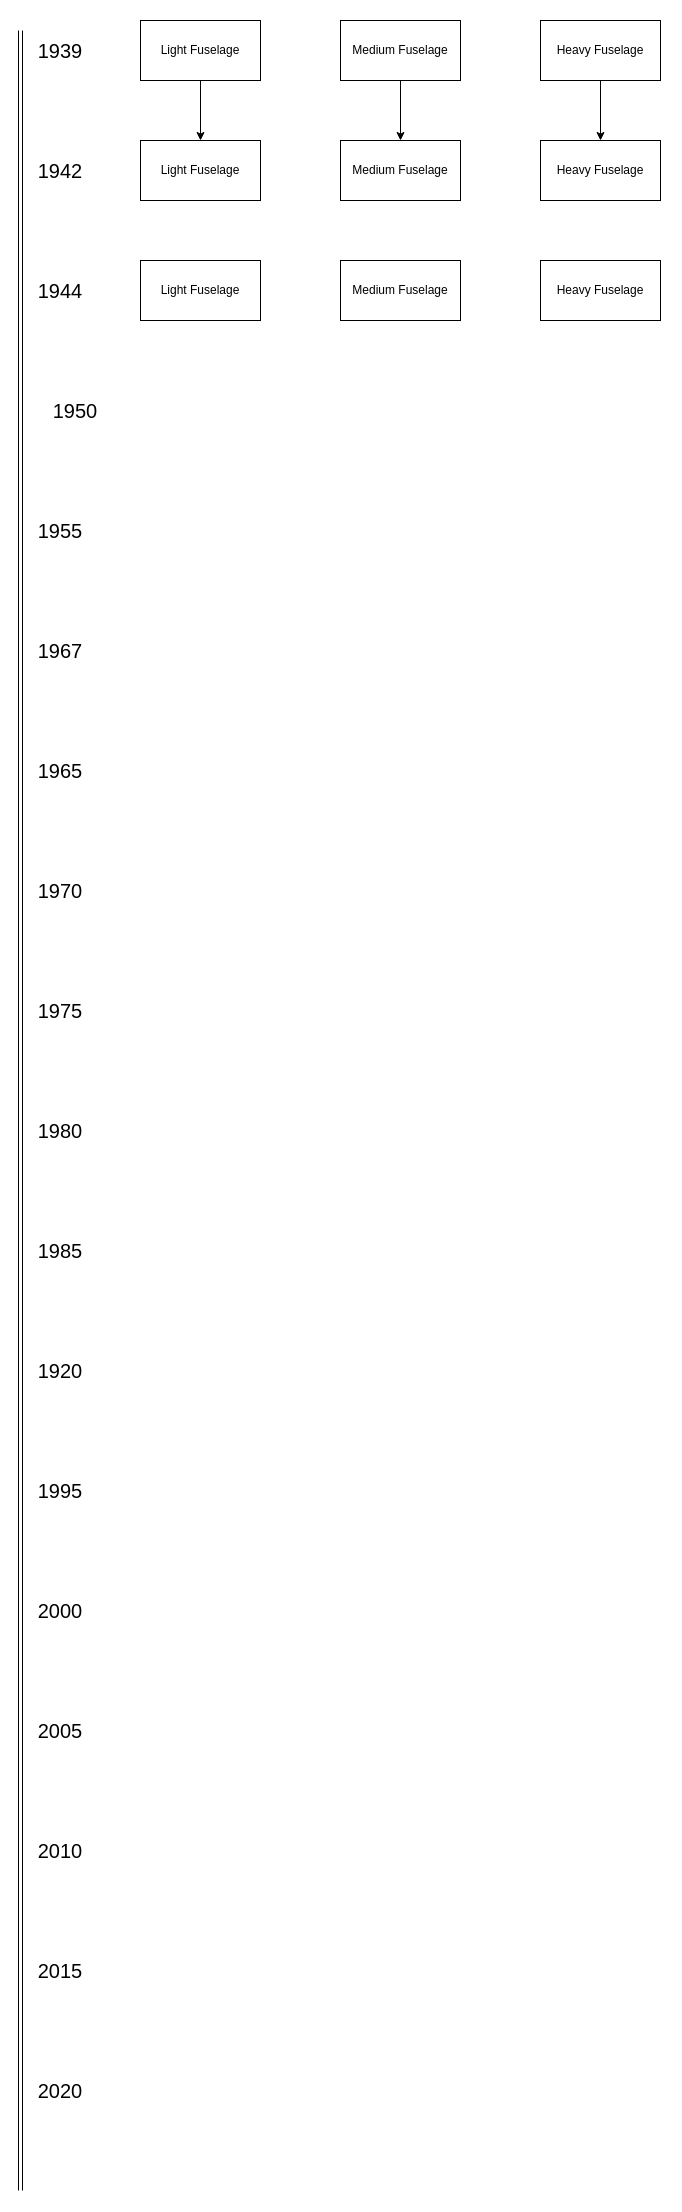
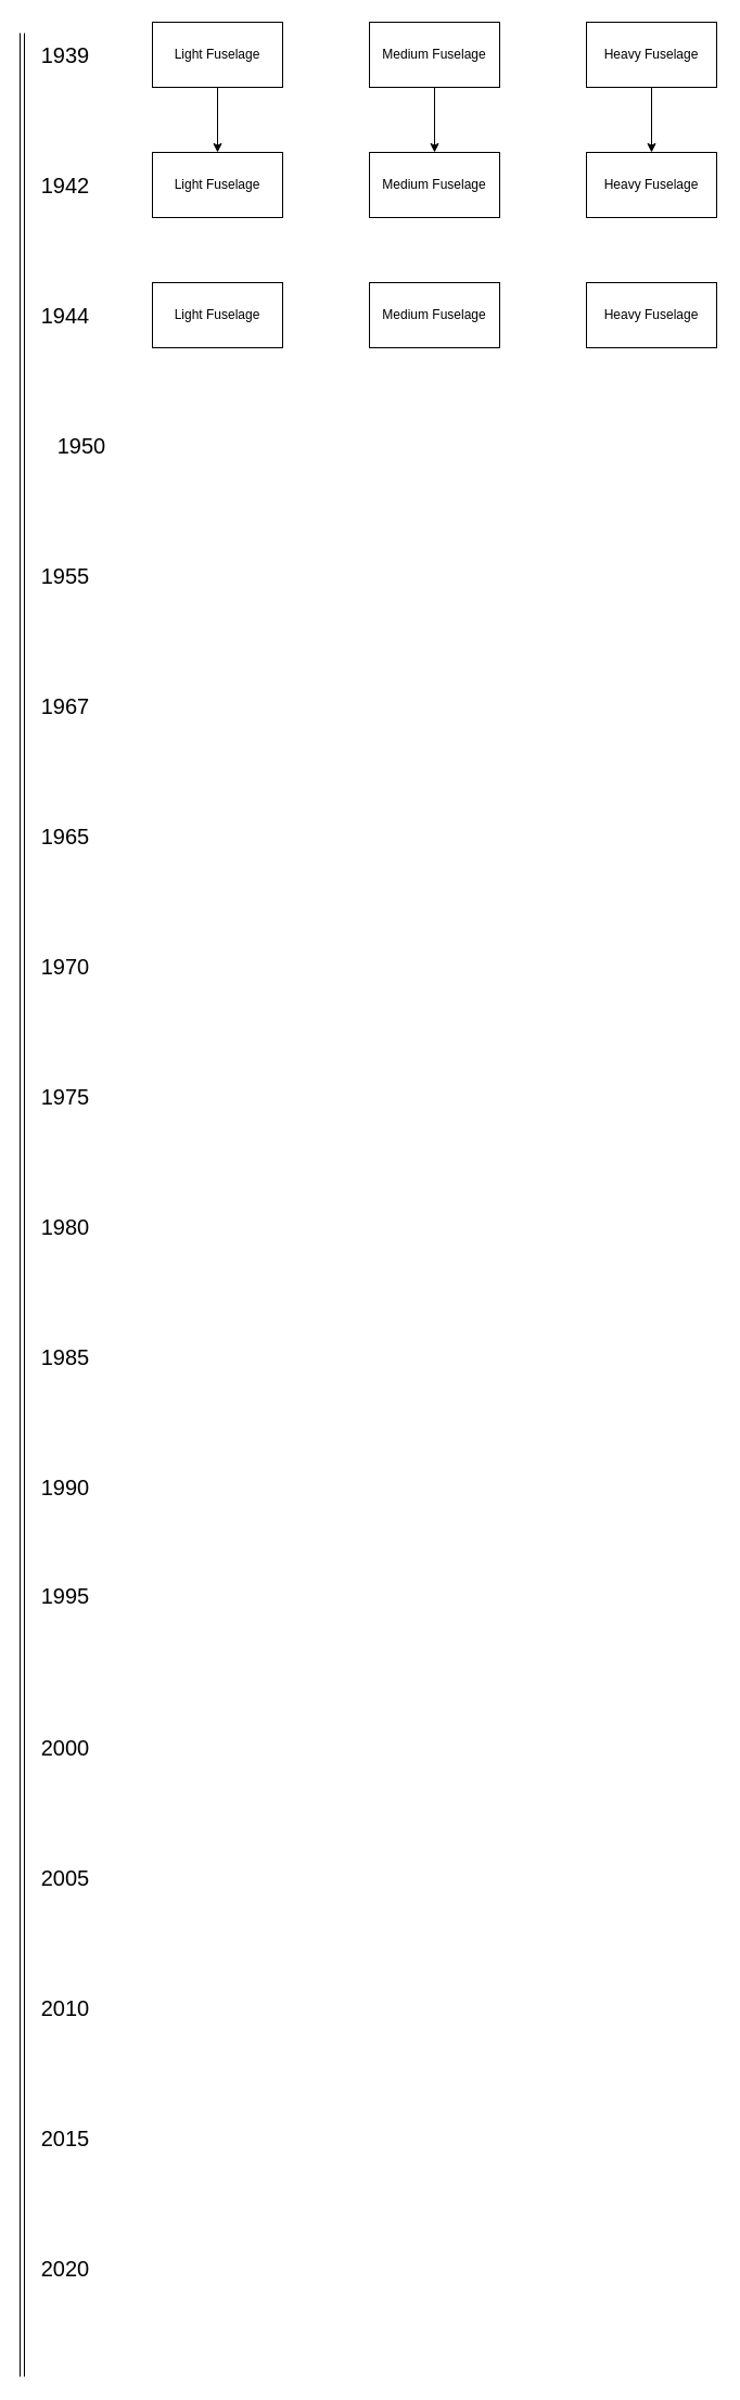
- <mxCell id="13" value="&lt;font style=&quot;font-size: 20px;&quot;&gt;1920&lt;/font&gt;" style="text;html=1;strokeColor=none;fillColor=none;align=center;verticalAlign=middle;whiteSpace=wrap;rounded=0;" parent="1" vertex="1"><mxGeometry x="20" y="1350" width="80" height="40" as="geometry" /></mxCell>
+ <mxCell id="13" value="&lt;font style=&quot;font-size: 20px;&quot;&gt;1990&lt;/font&gt;" style="text;html=1;strokeColor=none;fillColor=none;align=center;verticalAlign=middle;whiteSpace=wrap;rounded=0;" parent="1" vertex="1"><mxGeometry x="20" y="1350" width="80" height="40" as="geometry" /></mxCell>
- <mxCell id="14" value="&lt;font style=&quot;font-size: 20px;&quot;&gt;1995&lt;/font&gt;" style="text;html=1;strokeColor=none;fillColor=none;align=center;verticalAlign=middle;whiteSpace=wrap;rounded=0;" parent="1" vertex="1"><mxGeometry x="20" y="1470" width="80" height="40" as="geometry" /></mxCell>
+ <mxCell id="14" value="&lt;font style=&quot;font-size: 20px;&quot;&gt;1995&lt;/font&gt;" style="text;html=1;strokeColor=none;fillColor=none;align=center;verticalAlign=middle;whiteSpace=wrap;rounded=0;" parent="1" vertex="1"><mxGeometry x="20" y="1450" width="80" height="40" as="geometry" /></mxCell>
